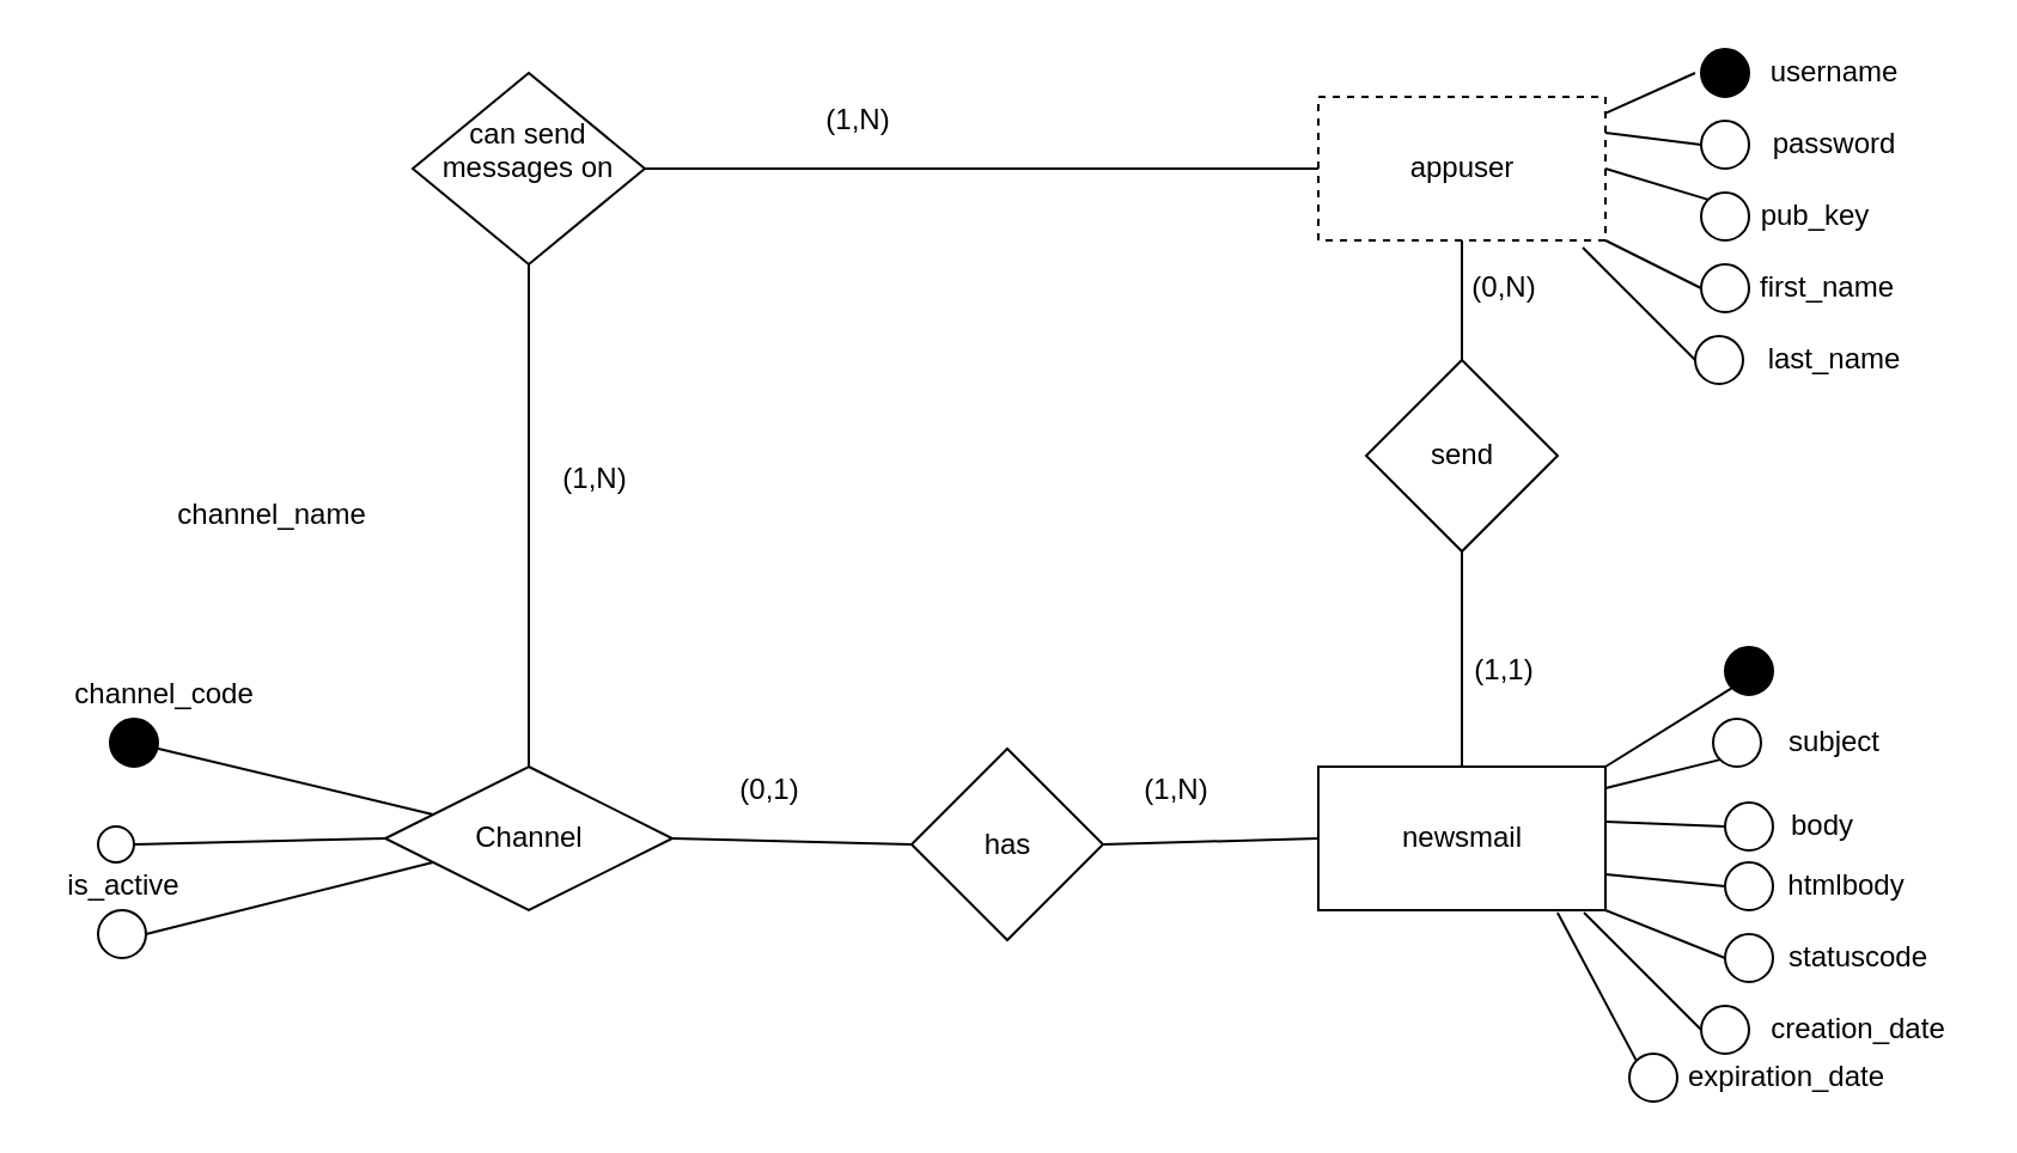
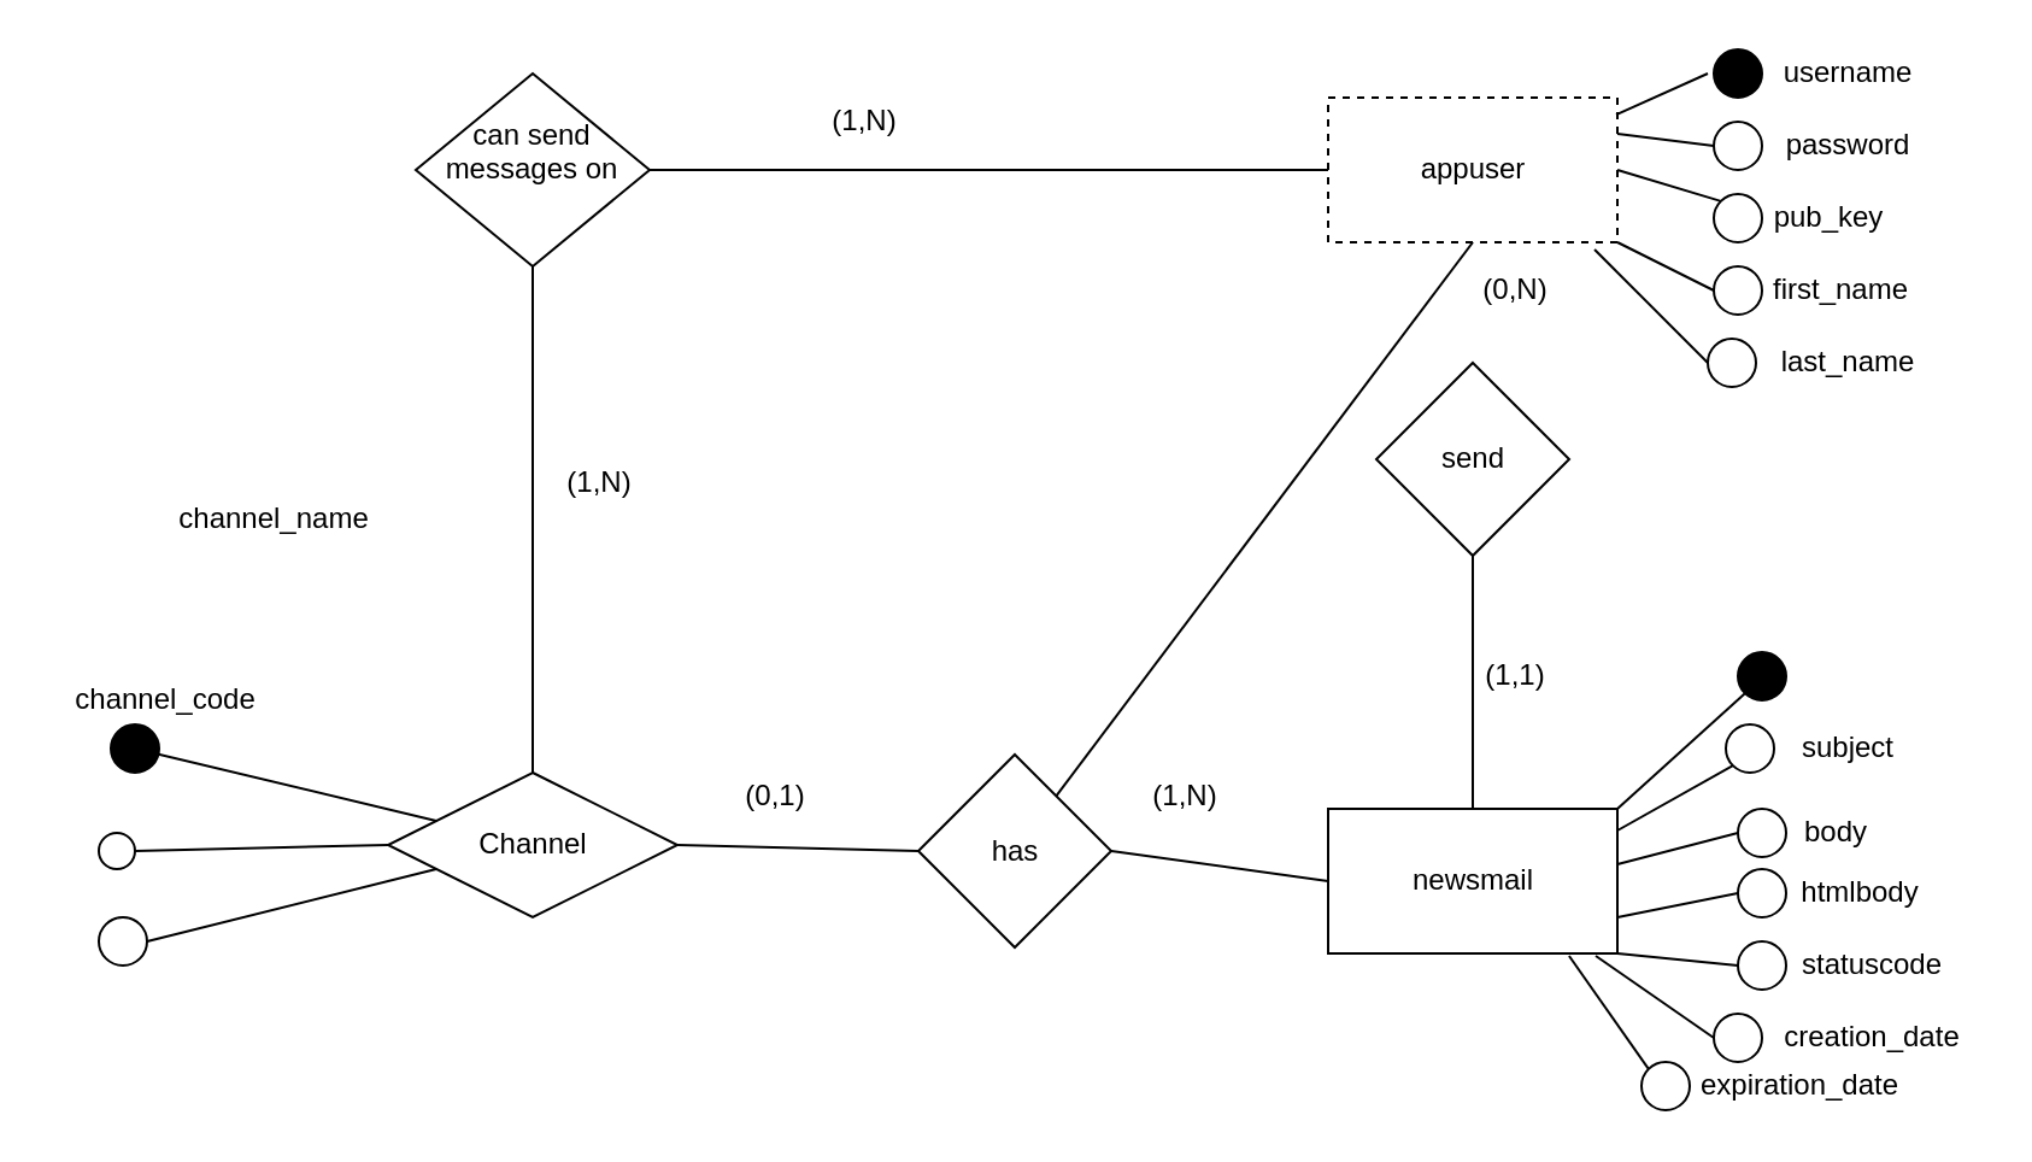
- <mxCell id="47" value="" style="endArrow=none;html=1;rounded=0;exitX=0.5;exitY=1;exitDx=0;exitDy=0;" parent="1" source="38" target="45" edge="1"><mxGeometry width="50" height="50" relative="1" as="geometry"><mxPoint x="427.5" y="330" as="sourcePoint" /><mxPoint x="477.5" y="280" as="targetPoint" /></mxGeometry></mxCell>
+ <mxCell id="47" value="" style="endArrow=none;html=1;rounded=0;exitX=0.5;exitY=1;exitDx=0;exitDy=0;" parent="1" source="38" target="33" edge="1"><mxGeometry width="50" height="50" relative="1" as="geometry"><mxPoint x="427.5" y="330" as="sourcePoint" /><mxPoint x="477.5" y="280" as="targetPoint" /></mxGeometry></mxCell>
- <mxCell id="12" value="newsmail" style="rounded=0;whiteSpace=wrap;html=1;fillColor=none;" parent="1" vertex="1"><mxGeometry x="550.5" y="320" width="120" height="60" as="geometry" /></mxCell>
+ <mxCell id="12" value="newsmail" style="rounded=0;whiteSpace=wrap;html=1;fillColor=none;" parent="1" vertex="1"><mxGeometry x="550.5" y="335" width="120" height="60" as="geometry" /></mxCell>
- <mxCell id="11" value="is_active" style="text;html=1;align=center;verticalAlign=middle;resizable=0;points=[];autosize=1;strokeColor=none;fillColor=none;" parent="1" vertex="1"><mxGeometry x="20.5" y="360" width="60" height="20" as="geometry" /></mxCell>
